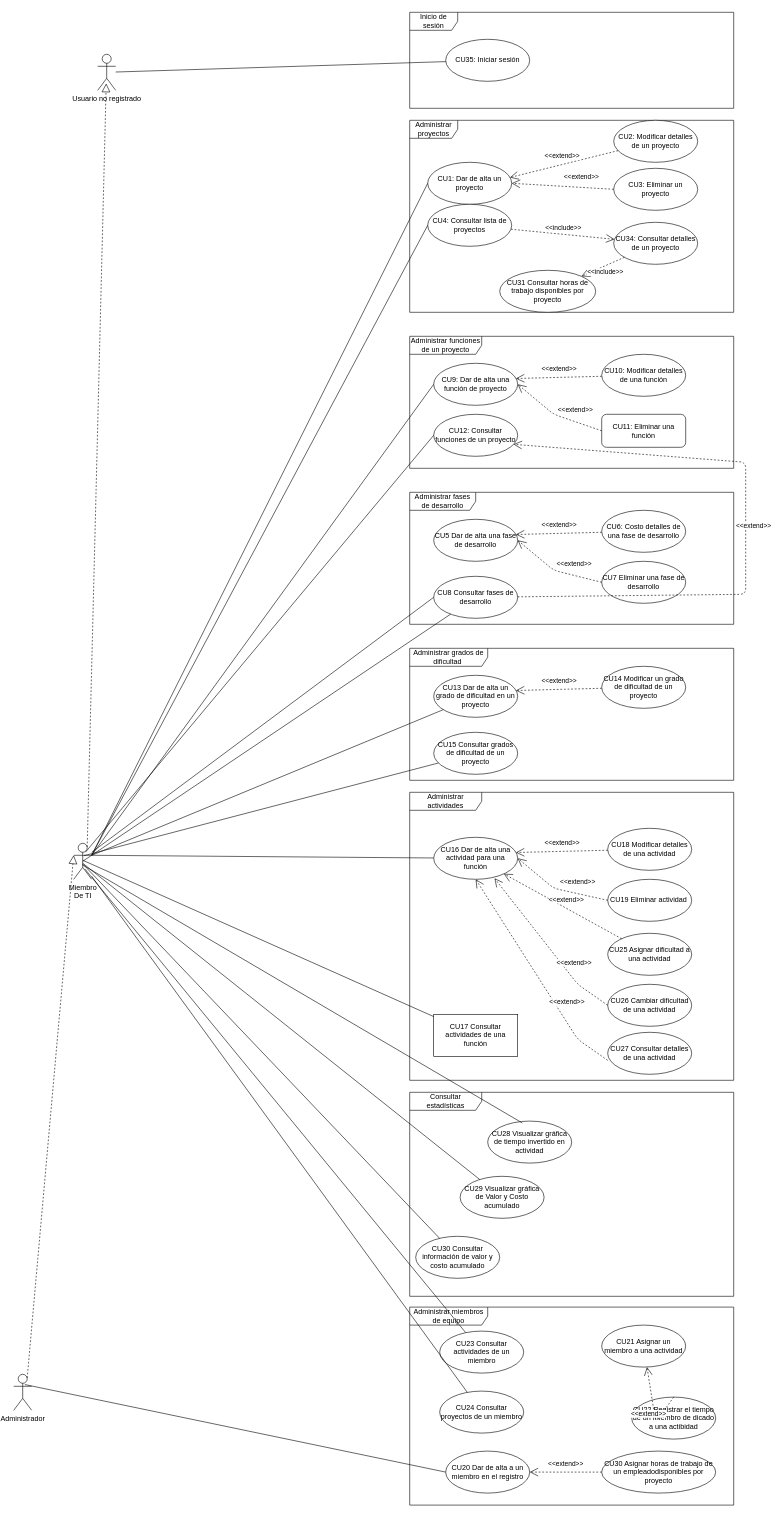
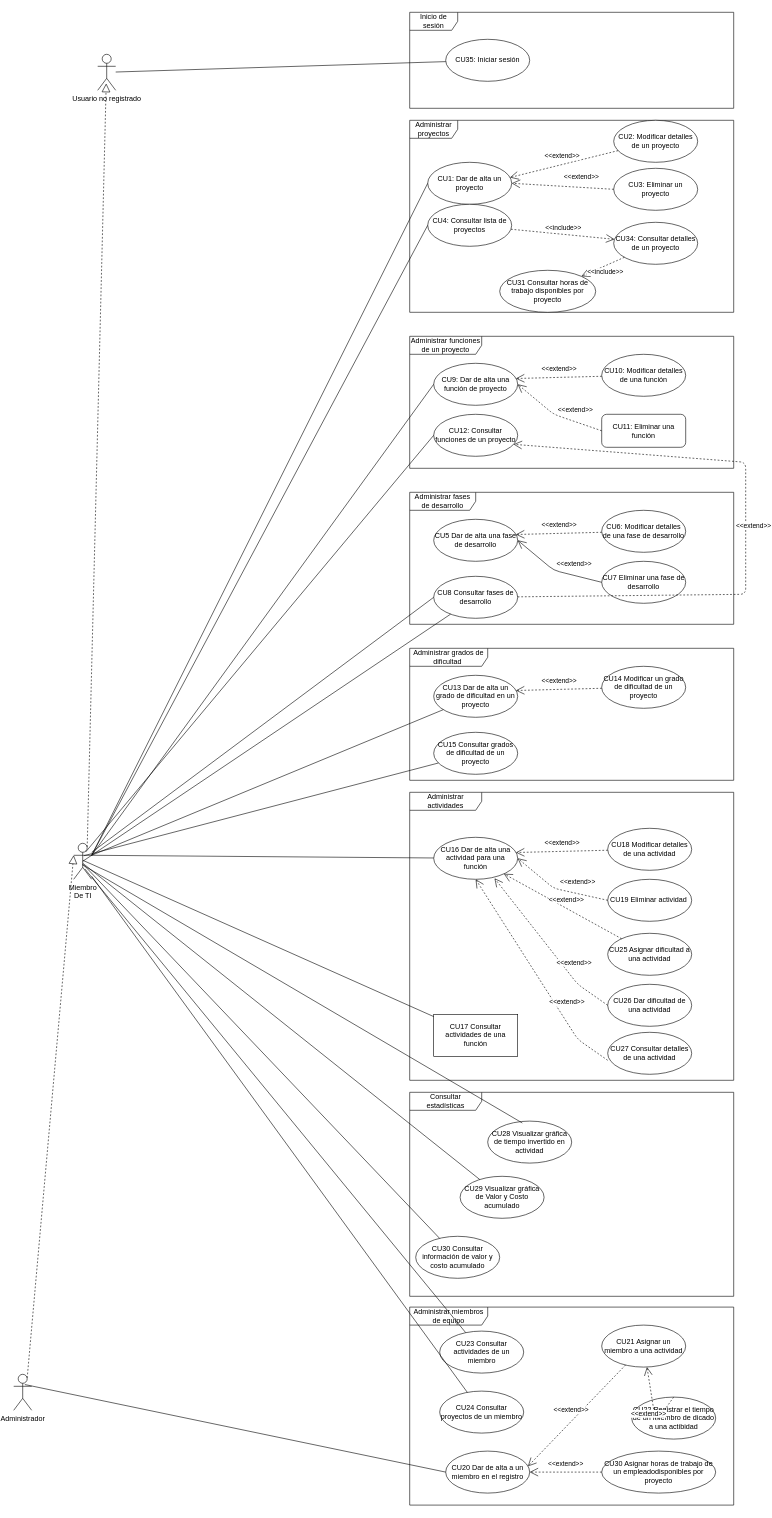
- <mxCell id="14" value="CU6: Costo detalles de una fase de desarrollo" style="ellipse;whiteSpace=wrap;html=1;" parent="1" vertex="1"><mxGeometry x="1000" y="850" width="140" height="70" as="geometry" /></mxCell>
+ <mxCell id="14" value="CU6: Modificar detalles de una fase de desarrollo" style="ellipse;whiteSpace=wrap;html=1;" parent="1" vertex="1"><mxGeometry x="1000" y="850" width="140" height="70" as="geometry" /></mxCell>
- <mxCell id="18" value="&amp;lt;&amp;lt;extend&amp;gt;&amp;gt;" style="endArrow=open;endSize=12;dashed=1;html=1;entryX=1;entryY=0.5;entryDx=0;entryDy=0;exitX=0;exitY=0.5;exitDx=0;exitDy=0;" parent="1" source="15" target="13" edge="1"><mxGeometry x="-0.35" y="-18" width="160" relative="1" as="geometry"><mxPoint x="1010.072" y="896.589" as="sourcePoint" /><mxPoint x="867.06" y="900.34" as="targetPoint" /><mxPoint as="offset" /><Array as="points"><mxPoint x="920" y="950" /></Array></mxGeometry></mxCell>
+ <mxCell id="18" value="&amp;lt;&amp;lt;extend&amp;gt;&amp;gt;" style="endArrow=open;endSize=12;dashed=0;html=1;entryX=1;entryY=0.5;entryDx=0;entryDy=0;exitX=0;exitY=0.5;exitDx=0;exitDy=0;" parent="1" source="15" target="13" edge="1"><mxGeometry x="-0.35" y="-18" width="160" relative="1" as="geometry"><mxPoint x="1010.072" y="896.589" as="sourcePoint" /><mxPoint x="867.06" y="900.34" as="targetPoint" /><mxPoint as="offset" /><Array as="points"><mxPoint x="920" y="950" /></Array></mxGeometry></mxCell>
- <mxCell id="39" value="CU26 Cambiar dificultad de una actividad" style="ellipse;whiteSpace=wrap;html=1;" parent="1" vertex="1"><mxGeometry x="1010" y="1640" width="140" height="70" as="geometry" /></mxCell>
+ <mxCell id="39" value="CU26 Dar dificultad de una actividad" style="ellipse;whiteSpace=wrap;html=1;" parent="1" vertex="1"><mxGeometry x="1010" y="1640" width="140" height="70" as="geometry" /></mxCell>
+ <mxCell id="47" value="&amp;lt;&amp;lt;extend&amp;gt;&amp;gt;" style="endArrow=open;endSize=12;dashed=1;html=1;entryX=0.979;entryY=0.362;entryDx=0;entryDy=0;entryPerimeter=0;" parent="1" source="44" target="43" edge="1"><mxGeometry x="-0.001" y="-13" width="160" relative="1" as="geometry"><mxPoint x="960.06" y="2329.66" as="sourcePoint" /><mxPoint x="860" y="2329.72" as="targetPoint" /><mxPoint as="offset" /><Array as="points" /></mxGeometry></mxCell>
